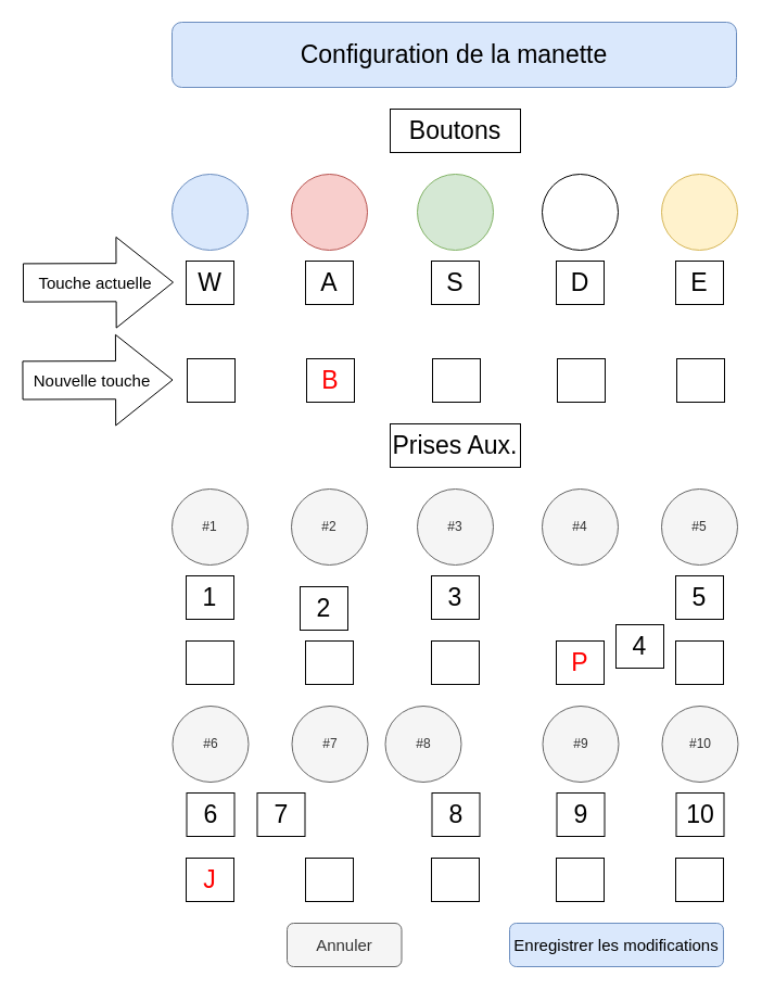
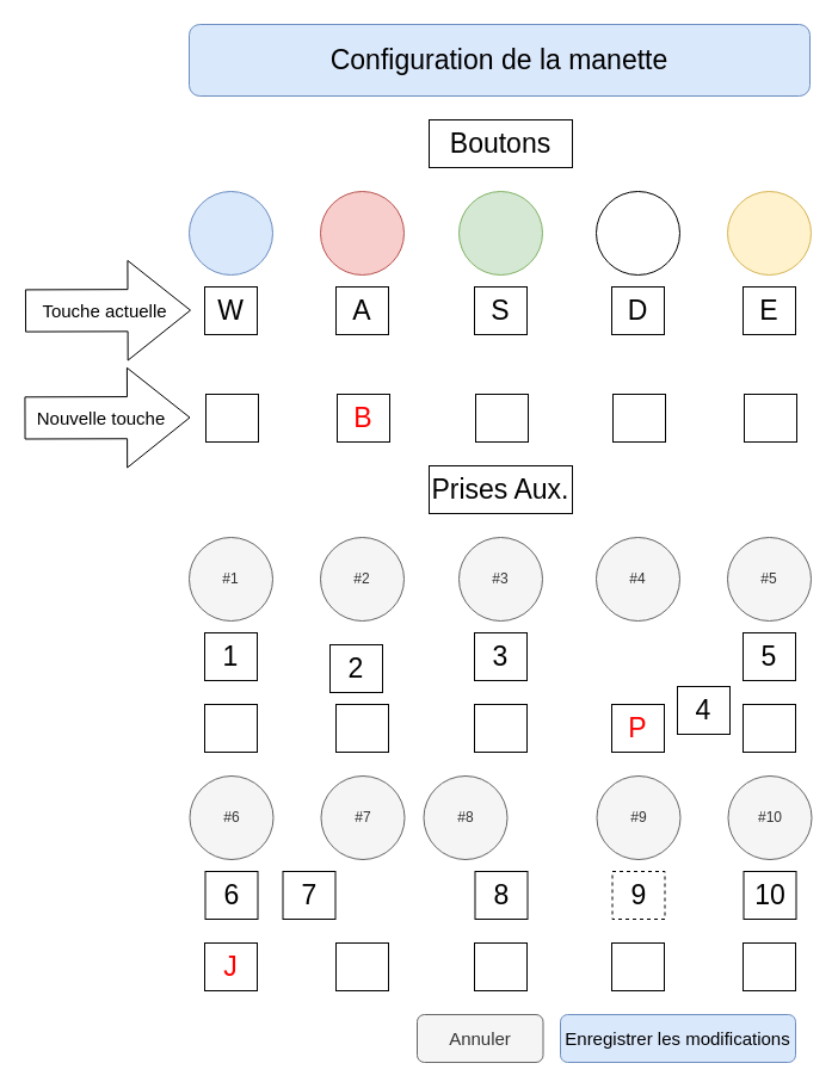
- <mxCell id="33" value="9" style="rounded=0;whiteSpace=wrap;html=1;fontSize=23;" vertex="1" parent="1"><mxGeometry x="512.5" y="730" width="44" height="40" as="geometry" /></mxCell>
+ <mxCell id="33" value="9" style="rounded=0;whiteSpace=wrap;html=1;fontSize=23;dashed=1;" vertex="1" parent="1"><mxGeometry x="512.5" y="730" width="44" height="40" as="geometry" /></mxCell>
- <mxCell id="55" value="Annuler" style="rounded=1;whiteSpace=wrap;html=1;fontSize=15;fillColor=#f5f5f5;fontColor=#333333;strokeColor=#666666;" vertex="1" parent="1"><mxGeometry x="264" y="850" width="105.5" height="40" as="geometry" /></mxCell>
+ <mxCell id="55" value="Annuler" style="rounded=1;whiteSpace=wrap;html=1;fontSize=15;fillColor=#f5f5f5;fontColor=#333333;strokeColor=#666666;" vertex="1" parent="1"><mxGeometry x="349" y="850" width="105.5" height="40" as="geometry" /></mxCell>
